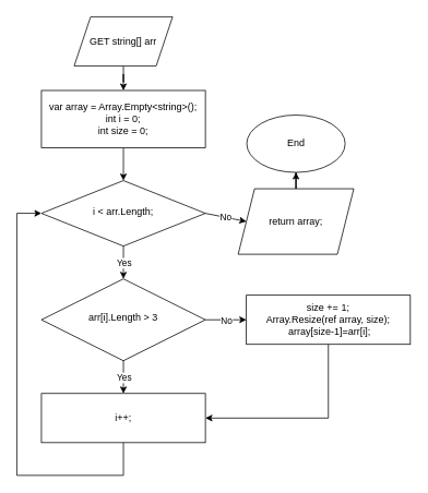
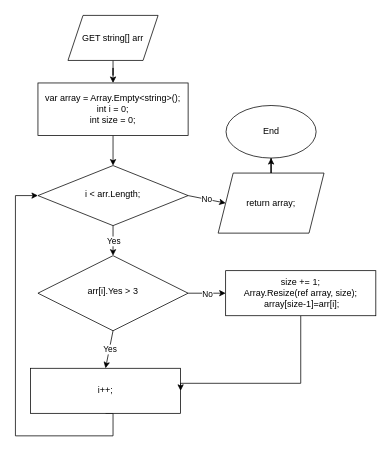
- <mxCell id="3" value="arr[i].Length &amp;gt; 3" style="rhombus;whiteSpace=wrap;html=1;shadow=0;fontFamily=Helvetica;fontSize=12;align=center;strokeWidth=1;spacing=6;spacingTop=-4;" vertex="1" parent="1"><mxGeometry x="50" y="340" width="200" height="100" as="geometry" /></mxCell>
+ <mxCell id="3" value="arr[i].Yes &amp;gt; 3" style="rhombus;whiteSpace=wrap;html=1;shadow=0;fontFamily=Helvetica;fontSize=12;align=center;strokeWidth=1;spacing=6;spacingTop=-4;" vertex="1" parent="1"><mxGeometry x="50" y="340" width="200" height="100" as="geometry" /></mxCell>
- <mxCell id="12" value="i++;" style="rounded=0;whiteSpace=wrap;html=1;" vertex="1" parent="1"><mxGeometry x="50" y="480" width="200" height="60" as="geometry" /></mxCell>
+ <mxCell id="12" value="i++;" style="rounded=0;whiteSpace=wrap;html=1;" vertex="1" parent="1"><mxGeometry x="40" y="490" width="200" height="60" as="geometry" /></mxCell>
